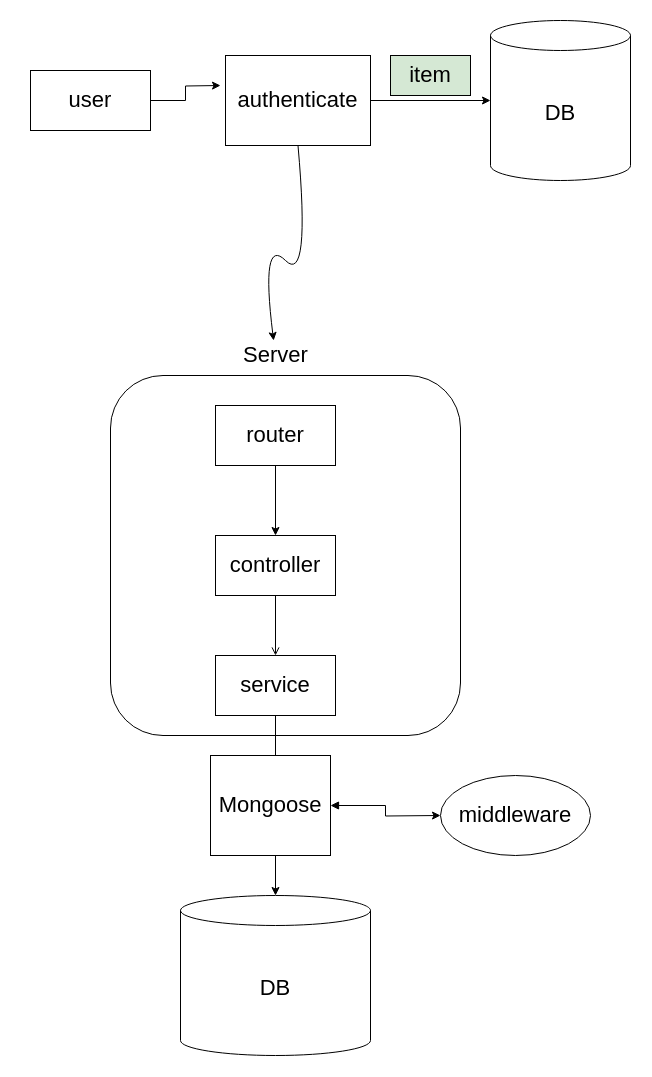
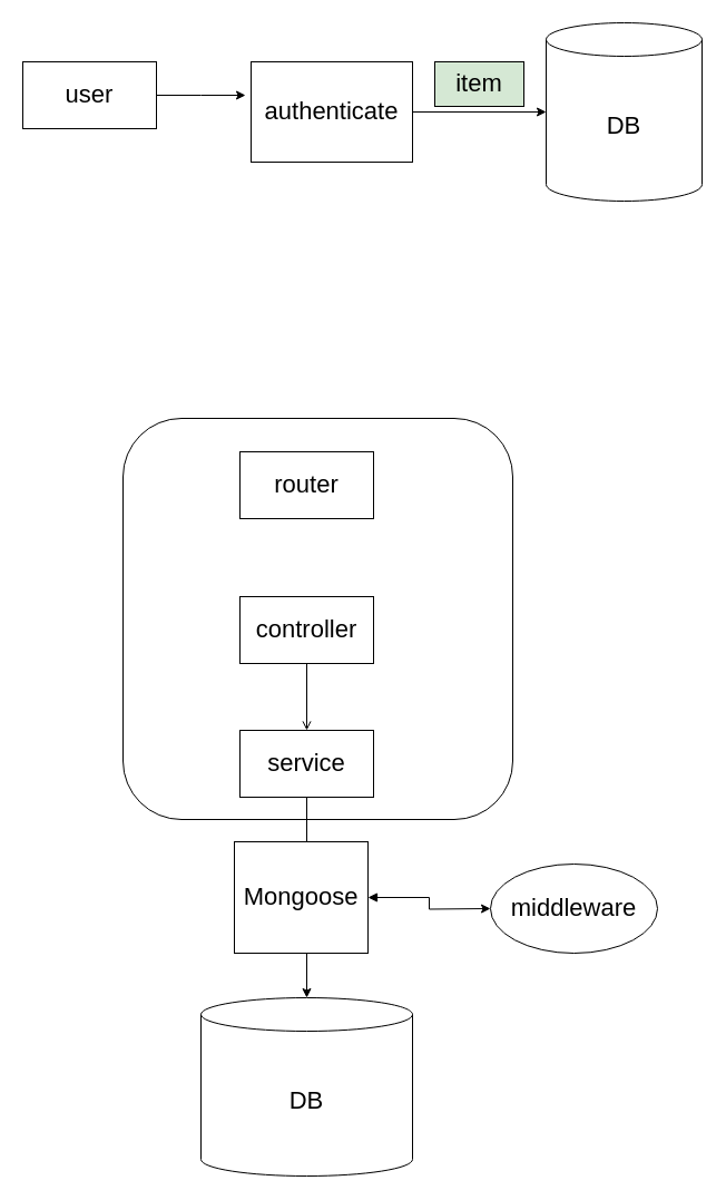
- <mxCell id="3" value="user" style="rounded=0;whiteSpace=wrap;html=1;fontSize=22;" vertex="1" parent="1"><mxGeometry x="30" y="70" width="120" height="60" as="geometry" /></mxCell>
+ <mxCell id="3" value="user" style="rounded=0;whiteSpace=wrap;html=1;fontSize=22;" vertex="1" parent="1"><mxGeometry x="20" y="55" width="120" height="60" as="geometry" /></mxCell>
- <mxCell id="8" value="" style="curved=1;endArrow=classic;html=1;rounded=0;fontSize=22;exitX=0.5;exitY=1;exitDx=0;exitDy=0;" edge="1" parent="1" source="6" target="10"><mxGeometry width="50" height="50" relative="1" as="geometry"><mxPoint x="260" y="285" as="sourcePoint" /><mxPoint x="130" y="325" as="targetPoint" /><Array as="points"><mxPoint x="310" y="285" /><mxPoint x="260" y="235" /></Array></mxGeometry></mxCell>
- <mxCell id="10" value="Server" style="text;html=1;align=center;verticalAlign=middle;resizable=0;points=[];autosize=1;strokeColor=none;fillColor=none;fontSize=22;" vertex="1" parent="1"><mxGeometry x="235" y="340" width="80" height="30" as="geometry" /></mxCell>
- <mxCell id="13" style="edgeStyle=orthogonalEdgeStyle;rounded=0;orthogonalLoop=1;jettySize=auto;html=1;fontSize=22;" edge="1" parent="1" source="14" target="12"><mxGeometry relative="1" as="geometry" /></mxCell>
